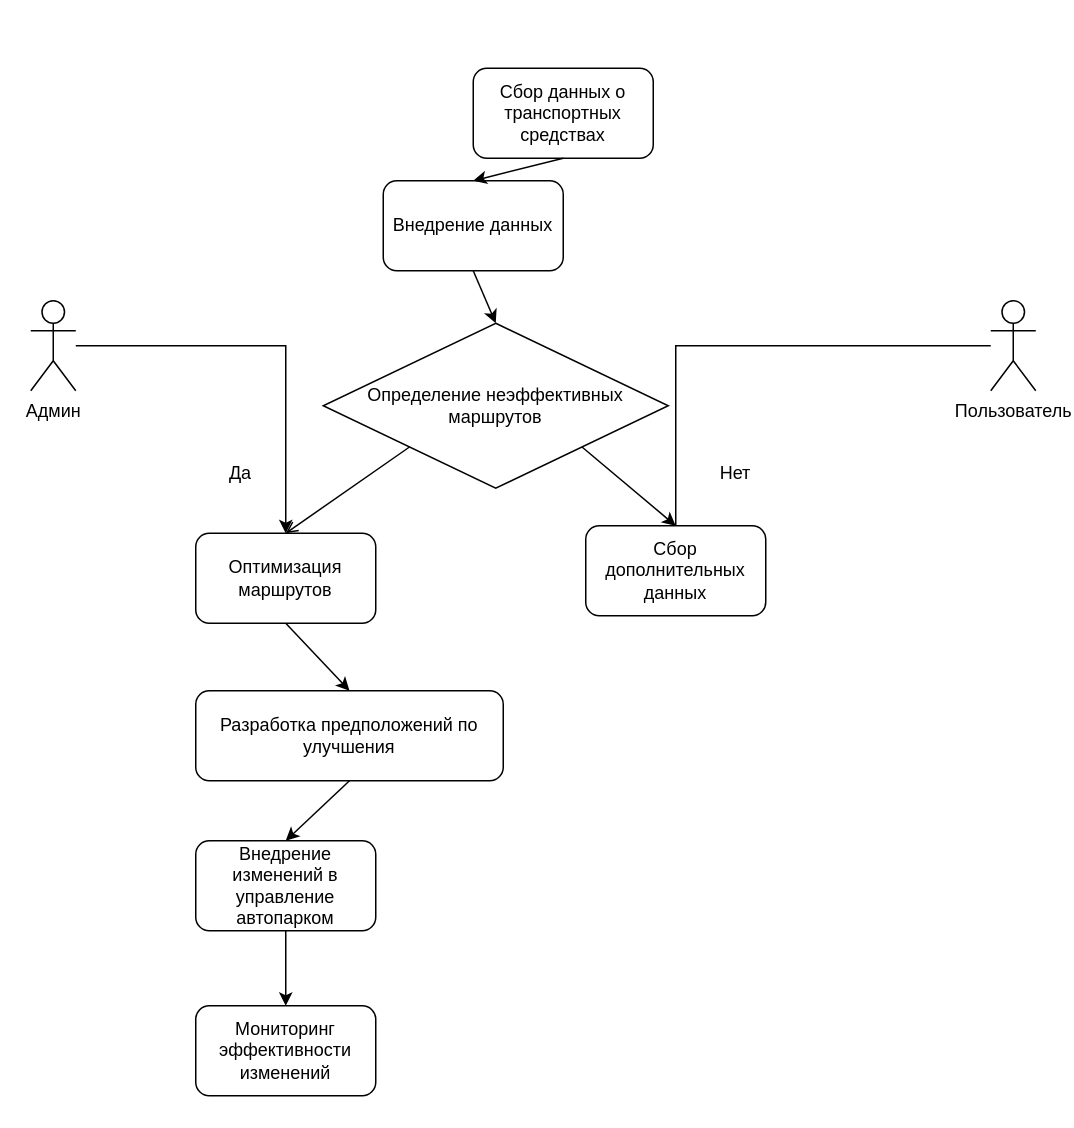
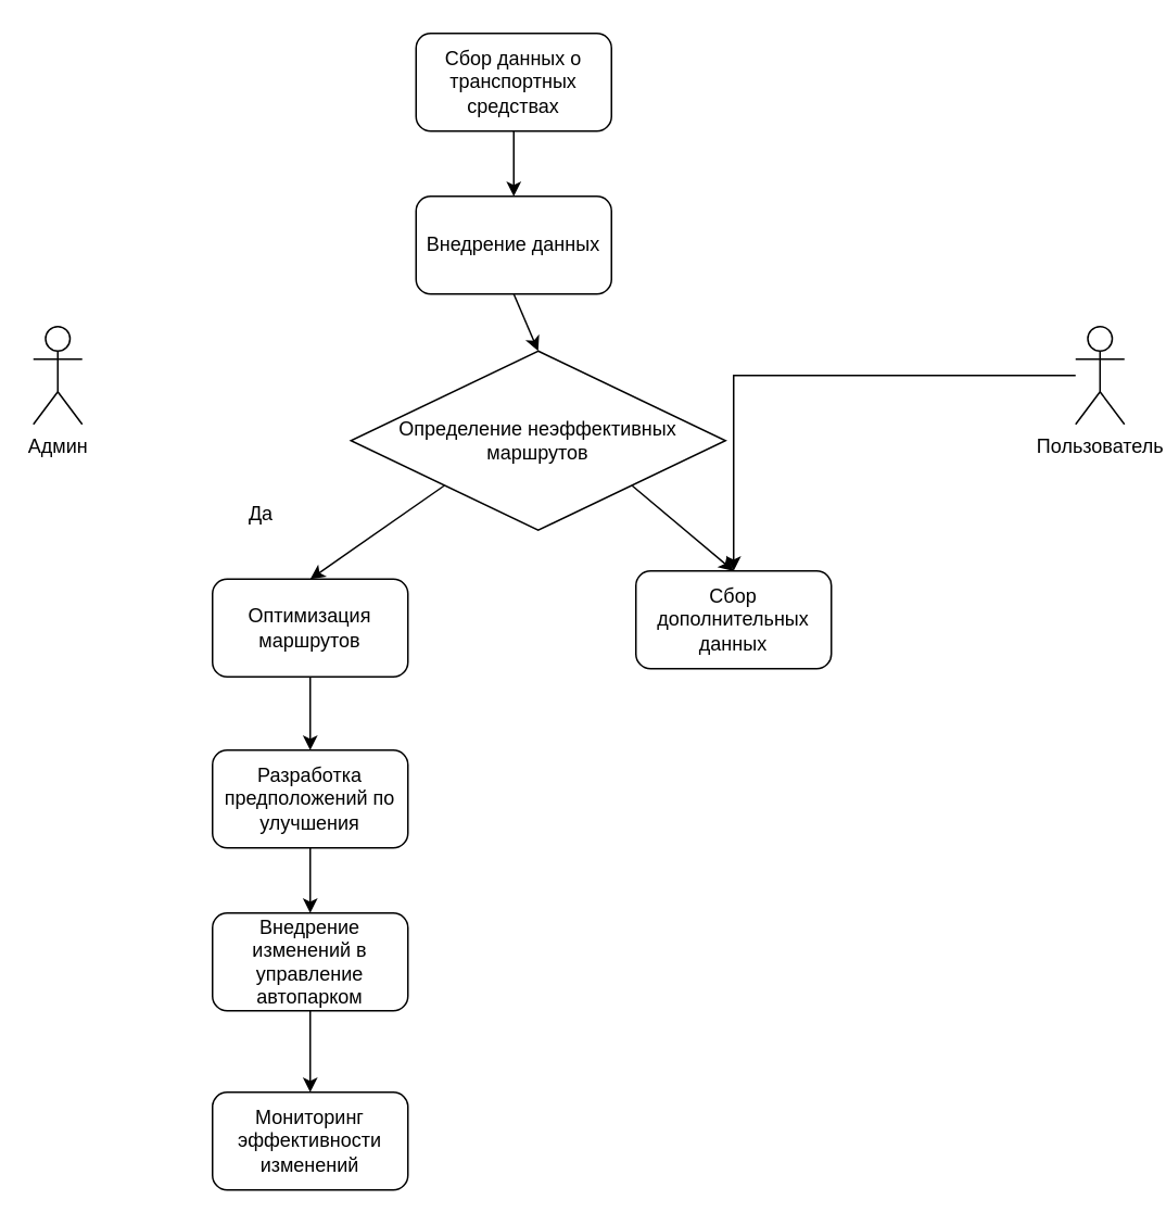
- <mxCell id="2" value="Сбор данных о транспортных средствах" style="rounded=1;whiteSpace=wrap;html=1;" vertex="1" parent="1"><mxGeometry x="315" y="45" width="120" height="60" as="geometry" /></mxCell>
+ <mxCell id="2" value="Сбор данных о транспортных средствах" style="rounded=1;whiteSpace=wrap;html=1;" vertex="1" parent="1"><mxGeometry x="255" y="20" width="120" height="60" as="geometry" /></mxCell>
- <mxCell id="19" style="edgeStyle=orthogonalEdgeStyle;rounded=0;orthogonalLoop=1;jettySize=auto;html=1;entryX=0.5;entryY=0;entryDx=0;entryDy=0;" edge="1" parent="1" source="20" target="6"><mxGeometry relative="1" as="geometry" /></mxCell>
- <mxCell id="12" value="Нет" style="text;html=1;strokeColor=none;fillColor=none;align=center;verticalAlign=middle;whiteSpace=wrap;rounded=0;" vertex="1" parent="1"><mxGeometry x="460" y="300" width="60" height="30" as="geometry" /></mxCell>
- <mxCell id="21" style="edgeStyle=orthogonalEdgeStyle;rounded=0;orthogonalLoop=1;jettySize=auto;html=1;entryX=0.5;entryY=0;entryDx=0;entryDy=0;endArrow=none;" edge="1" parent="1" source="22" target="5"><mxGeometry relative="1" as="geometry"><Array as="points"><mxPoint x="450" y="230" /></Array></mxGeometry></mxCell>
+ <mxCell id="21" style="edgeStyle=orthogonalEdgeStyle;rounded=0;orthogonalLoop=1;jettySize=auto;html=1;entryX=0.5;entryY=0;entryDx=0;entryDy=0;" edge="1" parent="1" source="22" target="5"><mxGeometry relative="1" as="geometry"><Array as="points"><mxPoint x="450" y="230" /></Array></mxGeometry></mxCell>
- <mxCell id="14" value="" style="endArrow=open;html=1;rounded=0;exitX=0;exitY=1;exitDx=0;exitDy=0;entryX=0.5;entryY=0;entryDx=0;entryDy=0;" edge="1" parent="1" source="4" target="6"><mxGeometry width="50" height="50" relative="1" as="geometry"><mxPoint x="300" y="620" as="sourcePoint" /><mxPoint x="210" y="470" as="targetPoint" /></mxGeometry></mxCell>
+ <mxCell id="14" value="" style="endArrow=classic;html=1;rounded=0;exitX=0;exitY=1;exitDx=0;exitDy=0;entryX=0.5;entryY=0;entryDx=0;entryDy=0;" edge="1" parent="1" source="4" target="6"><mxGeometry width="50" height="50" relative="1" as="geometry"><mxPoint x="300" y="620" as="sourcePoint" /><mxPoint x="210" y="470" as="targetPoint" /></mxGeometry></mxCell>
- <mxCell id="7" value="Разработка предположений по улучшения" style="rounded=1;whiteSpace=wrap;html=1;" vertex="1" parent="1"><mxGeometry x="130" y="460" width="205" height="60" as="geometry" /></mxCell>
+ <mxCell id="7" value="Разработка предположений по улучшения" style="rounded=1;whiteSpace=wrap;html=1;" vertex="1" parent="1"><mxGeometry x="130" y="460" width="120" height="60" as="geometry" /></mxCell>
